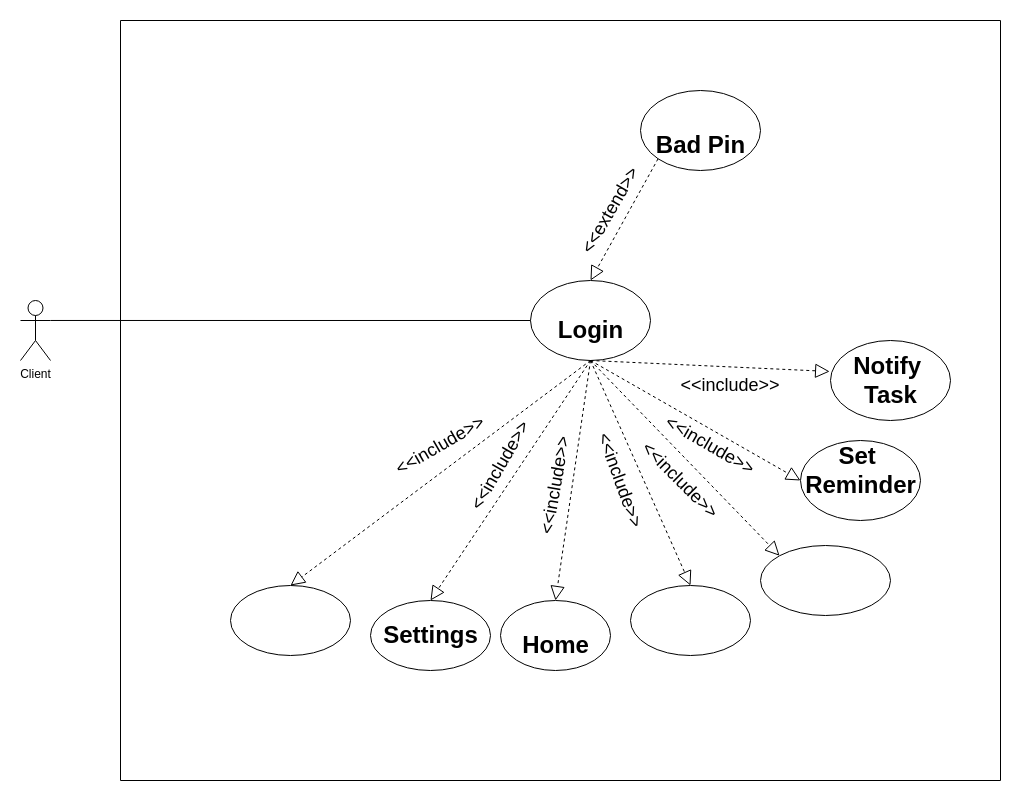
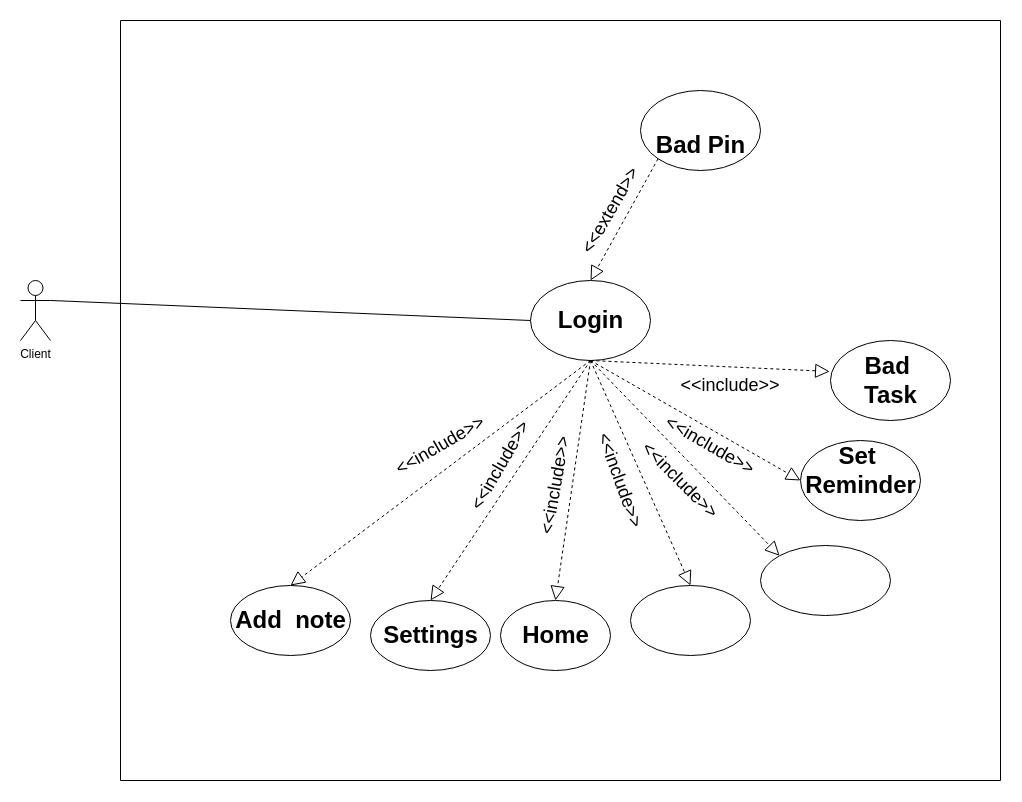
- <mxCell id="3" value="Client" style="shape=umlActor;verticalLabelPosition=bottom;verticalAlign=top;html=1;outlineConnect=0;" vertex="1" parent="1"><mxGeometry x="20" y="300" width="30" height="60" as="geometry" /></mxCell>
+ <mxCell id="3" value="Client" style="shape=umlActor;verticalLabelPosition=bottom;verticalAlign=top;html=1;outlineConnect=0;" vertex="1" parent="1"><mxGeometry x="20" y="280" width="30" height="60" as="geometry" /></mxCell>
- <mxCell id="5" value="Login" style="text;strokeColor=none;fillColor=none;html=1;fontSize=24;fontStyle=1;verticalAlign=middle;align=center;" vertex="1" parent="1"><mxGeometry x="540" y="310" width="100" height="40" as="geometry" /></mxCell>
+ <mxCell id="5" value="Login" style="text;strokeColor=none;fillColor=none;html=1;fontSize=24;fontStyle=1;verticalAlign=middle;align=center;" vertex="1" parent="1"><mxGeometry x="540" y="300" width="100" height="40" as="geometry" /></mxCell>
- <mxCell id="15" value="Notify&amp;nbsp;&lt;br&gt;Task" style="text;strokeColor=none;fillColor=none;html=1;fontSize=24;fontStyle=1;verticalAlign=middle;align=center;" vertex="1" parent="1"><mxGeometry x="840" y="360" width="100" height="40" as="geometry" /></mxCell>
+ <mxCell id="15" value="Bad&amp;nbsp;&lt;br&gt;Task" style="text;strokeColor=none;fillColor=none;html=1;fontSize=24;fontStyle=1;verticalAlign=middle;align=center;" vertex="1" parent="1"><mxGeometry x="840" y="360" width="100" height="40" as="geometry" /></mxCell>
+ <mxCell id="37" value="Add&amp;nbsp; note" style="text;strokeColor=none;fillColor=none;html=1;fontSize=24;fontStyle=1;verticalAlign=middle;align=center;" vertex="1" parent="1"><mxGeometry x="240" y="600" width="100" height="40" as="geometry" /></mxCell>
- <mxCell id="8" value="Home" style="text;strokeColor=none;fillColor=none;html=1;fontSize=24;fontStyle=1;verticalAlign=middle;align=center;" vertex="1" parent="1"><mxGeometry x="505" y="625" width="100" height="40" as="geometry" /></mxCell>
+ <mxCell id="8" value="Home" style="text;strokeColor=none;fillColor=none;html=1;fontSize=24;fontStyle=1;verticalAlign=middle;align=center;" vertex="1" parent="1"><mxGeometry x="505" y="615" width="100" height="40" as="geometry" /></mxCell>
